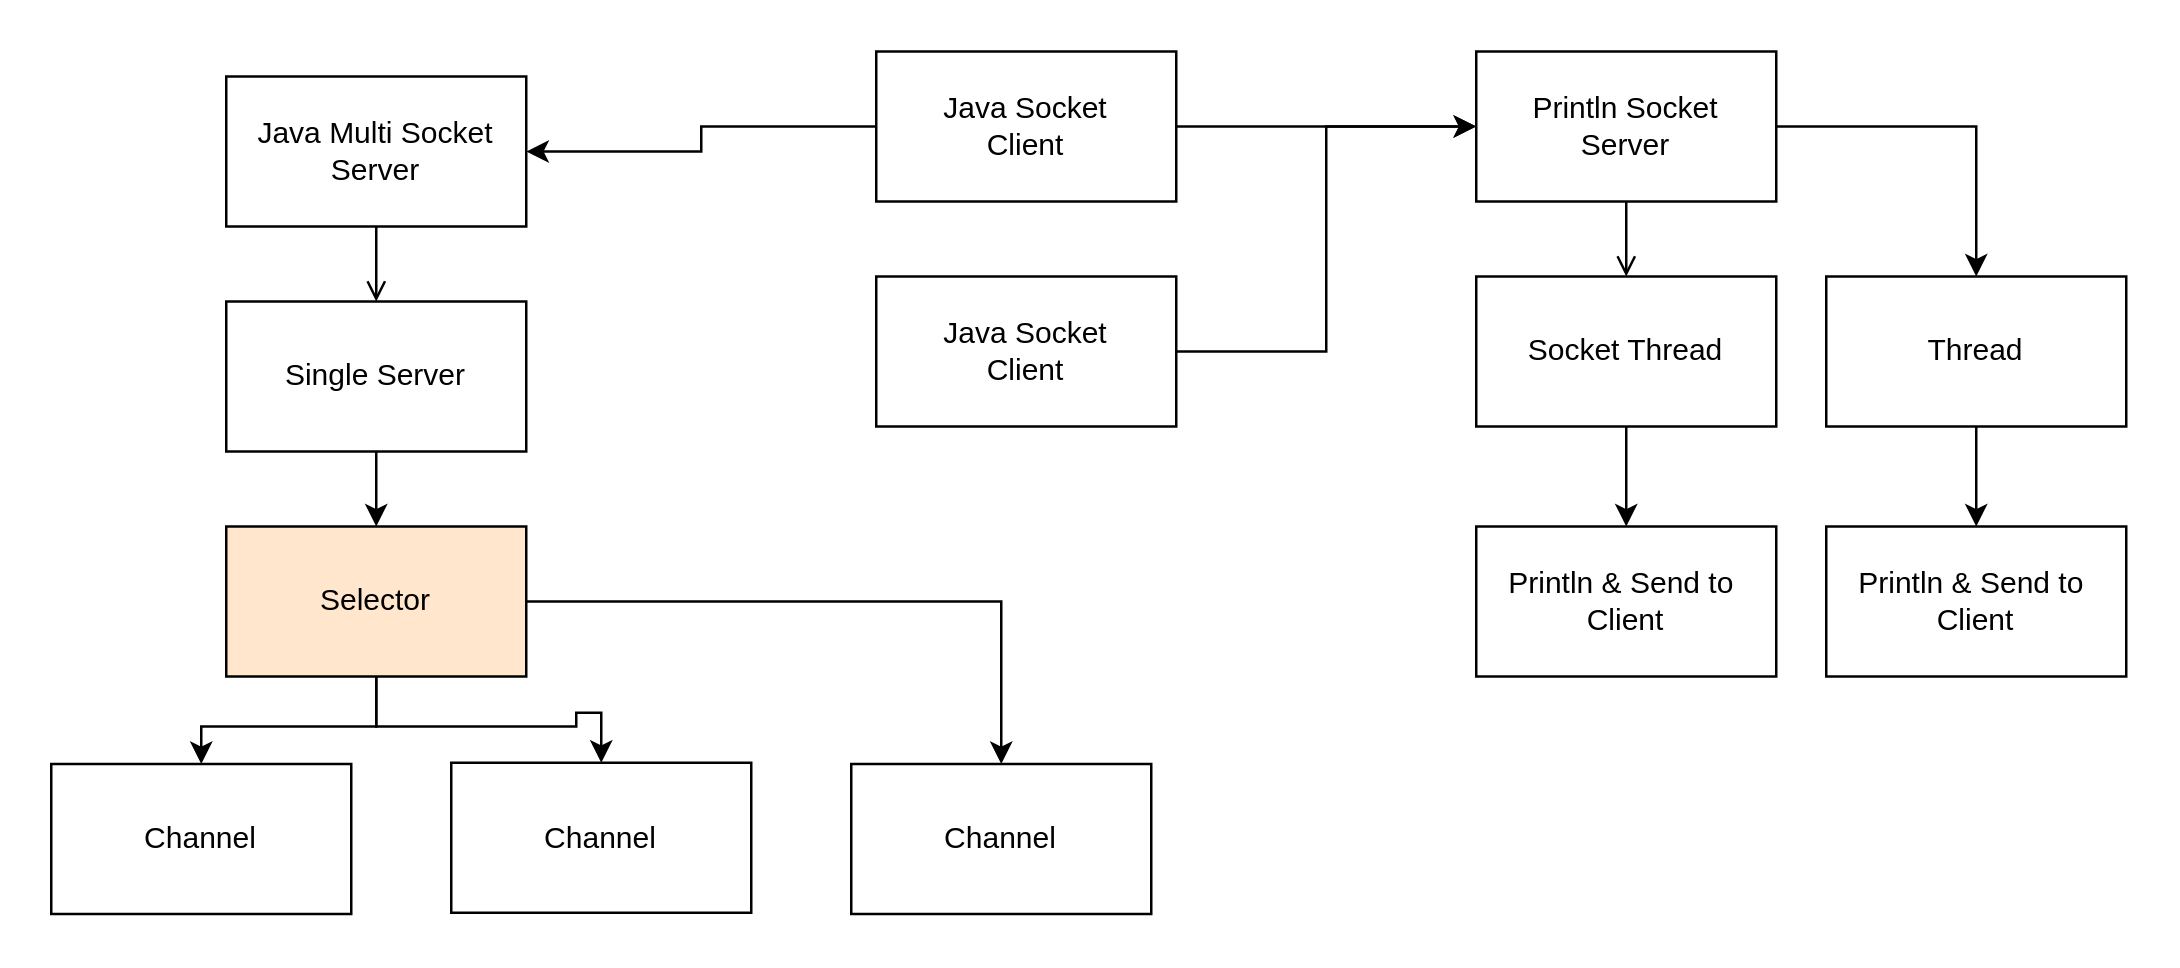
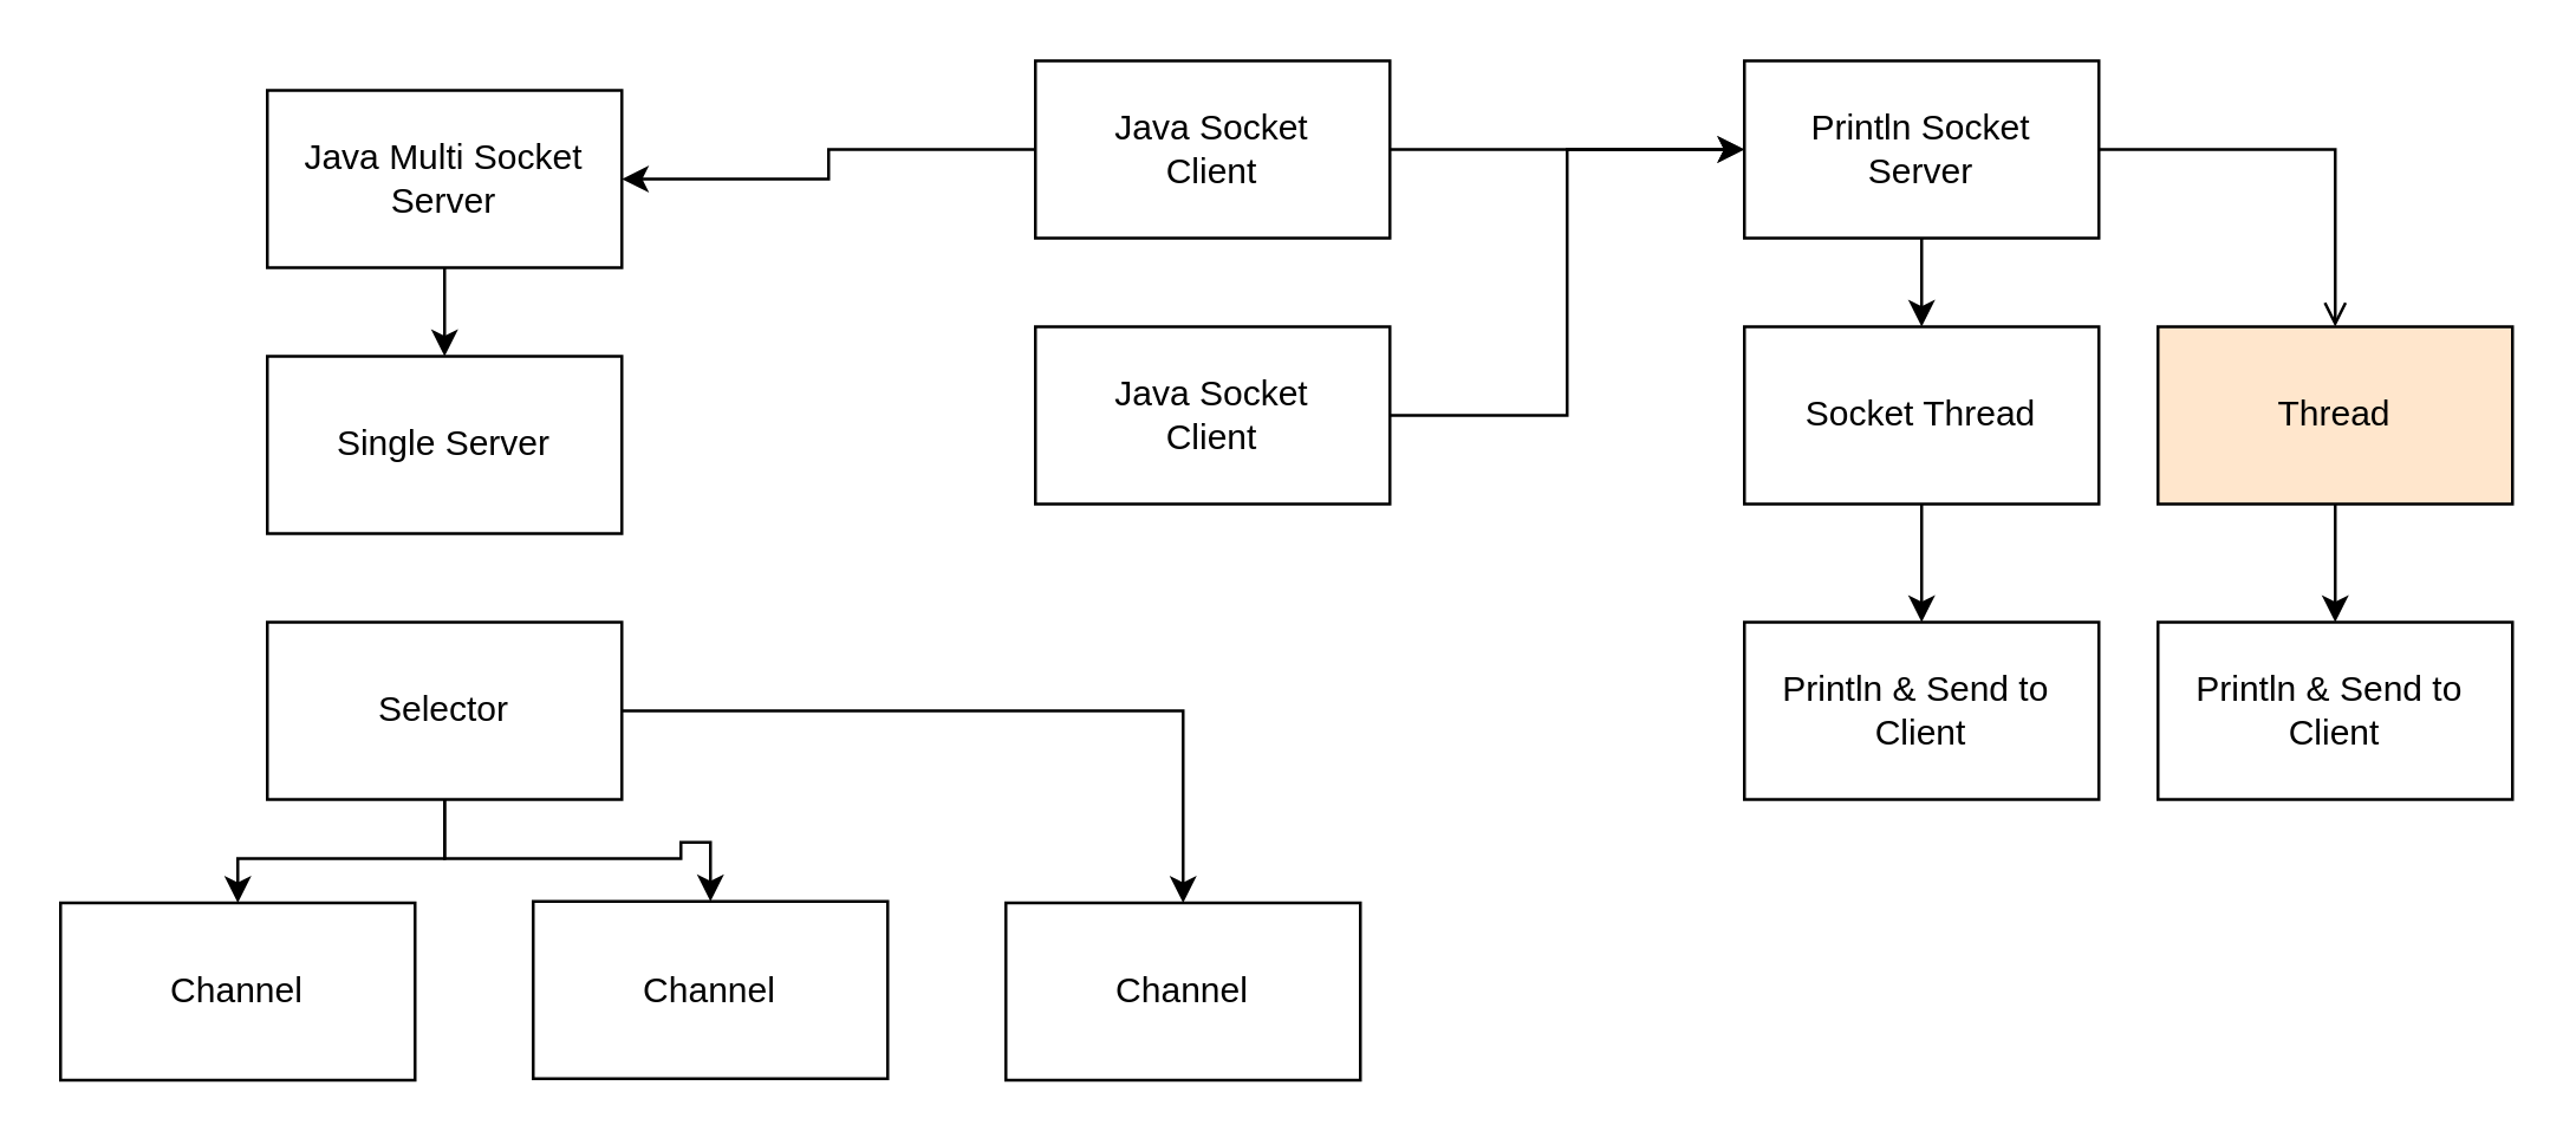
- <mxCell id="6" style="edgeStyle=orthogonalEdgeStyle;rounded=0;orthogonalLoop=1;jettySize=auto;html=1;" edge="1" parent="1" source="7" target="14"><mxGeometry relative="1" as="geometry" /></mxCell>
+ <mxCell id="6" style="edgeStyle=orthogonalEdgeStyle;rounded=0;orthogonalLoop=1;jettySize=auto;html=1;endArrow=open;" edge="1" parent="1" source="7" target="14"><mxGeometry relative="1" as="geometry" /></mxCell>
- <mxCell id="5" style="edgeStyle=orthogonalEdgeStyle;rounded=0;orthogonalLoop=1;jettySize=auto;html=1;entryX=0.5;entryY=0;entryDx=0;entryDy=0;endArrow=open;" edge="1" parent="1" source="7" target="11"><mxGeometry relative="1" as="geometry" /></mxCell>
+ <mxCell id="5" style="edgeStyle=orthogonalEdgeStyle;rounded=0;orthogonalLoop=1;jettySize=auto;html=1;entryX=0.5;entryY=0;entryDx=0;entryDy=0;" edge="1" parent="1" source="7" target="11"><mxGeometry relative="1" as="geometry" /></mxCell>
- <mxCell id="16" style="edgeStyle=orthogonalEdgeStyle;rounded=0;orthogonalLoop=1;jettySize=auto;html=1;entryX=0.5;entryY=0;entryDx=0;entryDy=0;endArrow=open;" edge="1" parent="1" source="17" target="19"><mxGeometry relative="1" as="geometry" /></mxCell>
+ <mxCell id="16" style="edgeStyle=orthogonalEdgeStyle;rounded=0;orthogonalLoop=1;jettySize=auto;html=1;entryX=0.5;entryY=0;entryDx=0;entryDy=0;" edge="1" parent="1" source="17" target="19"><mxGeometry relative="1" as="geometry" /></mxCell>
- <mxCell id="14" value="Thread" style="rounded=0;whiteSpace=wrap;html=1;" vertex="1" parent="1"><mxGeometry x="730" y="110" width="120" height="60" as="geometry" /></mxCell>
+ <mxCell id="14" value="Thread" style="rounded=0;whiteSpace=wrap;html=1;fillColor=#ffe6cc;" vertex="1" parent="1"><mxGeometry x="730" y="110" width="120" height="60" as="geometry" /></mxCell>
- <mxCell id="18" style="edgeStyle=orthogonalEdgeStyle;rounded=0;orthogonalLoop=1;jettySize=auto;html=1;" edge="1" parent="1" source="19" target="23"><mxGeometry relative="1" as="geometry" /></mxCell>
- <mxCell id="23" value="Selector" style="rounded=0;whiteSpace=wrap;html=1;fillColor=#ffe6cc;" vertex="1" parent="1"><mxGeometry x="90" y="210" width="120" height="60" as="geometry" /></mxCell>
+ <mxCell id="23" value="Selector" style="rounded=0;whiteSpace=wrap;html=1;" vertex="1" parent="1"><mxGeometry x="90" y="210" width="120" height="60" as="geometry" /></mxCell>
